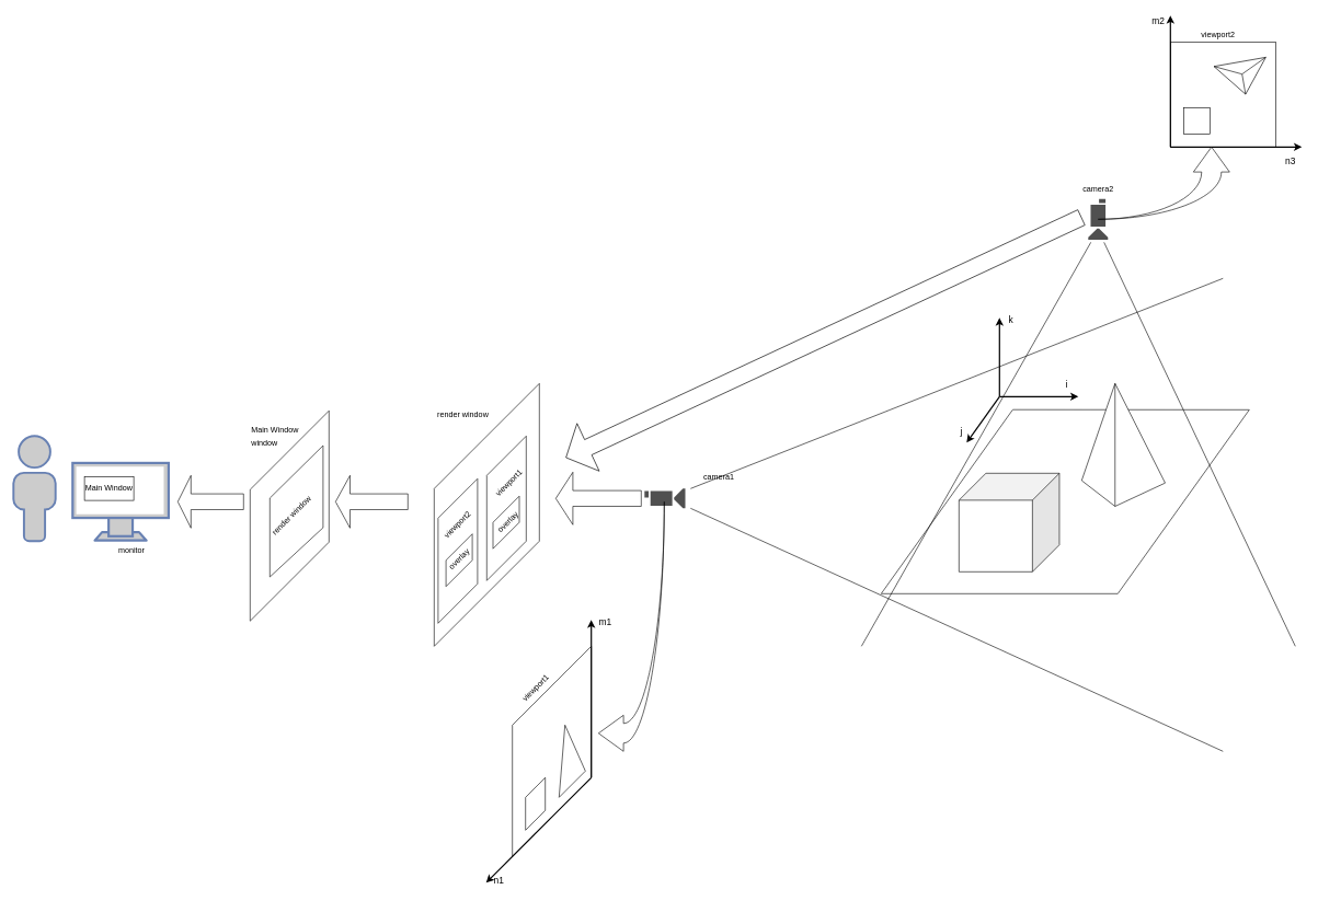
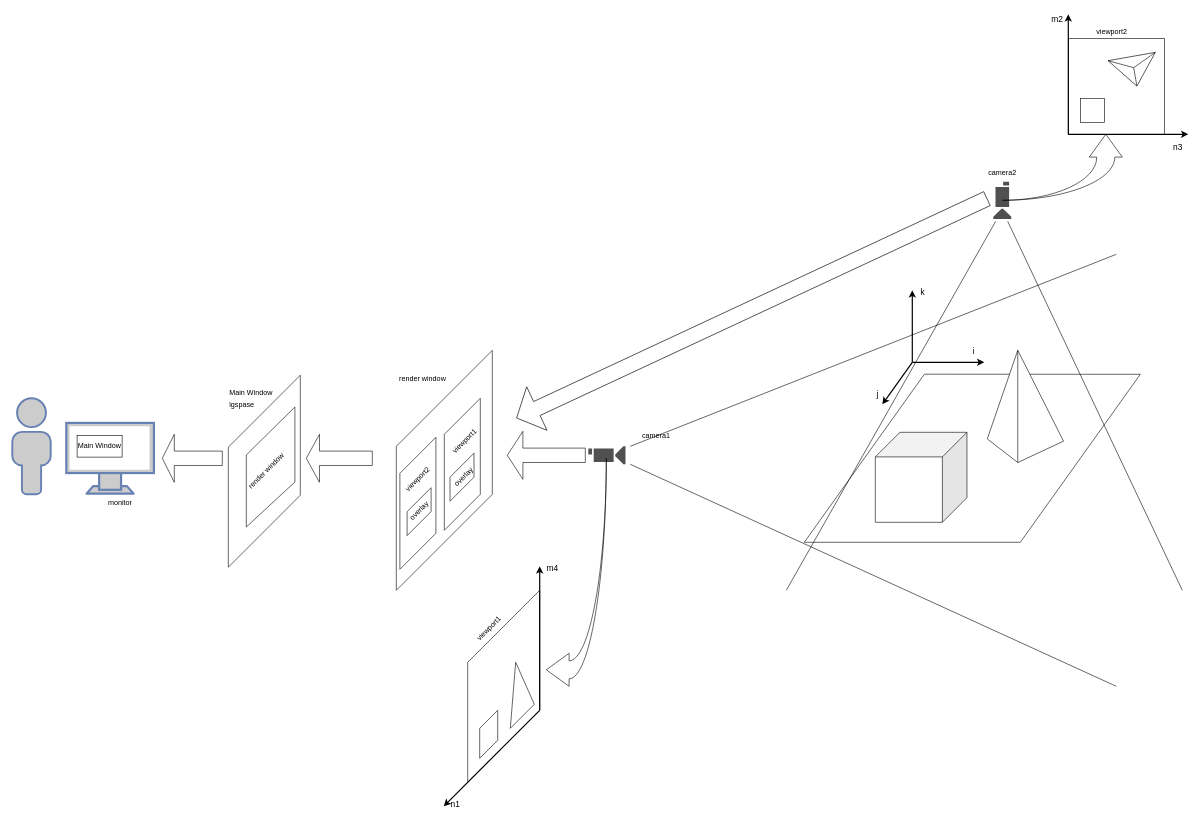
- <mxCell id="77" value="window" style="text;html=1;resizable=0;points=[];autosize=1;align=left;verticalAlign=top;spacingTop=-4;" vertex="1" parent="65"><mxGeometry y="39.5" width="60" height="20" as="geometry" /></mxCell>
+ <mxCell id="77" value="lgspase" style="text;html=1;resizable=0;points=[];autosize=1;align=left;verticalAlign=top;spacingTop=-4;" vertex="1" parent="65"><mxGeometry y="39.5" width="60" height="20" as="geometry" /></mxCell>
- <mxCell id="96" value="m1" style="text;html=1;resizable=0;points=[];autosize=1;align=left;verticalAlign=top;spacingTop=-4;fontSize=14;" vertex="1" parent="1"><mxGeometry x="909" y="934.5" width="30" height="20" as="geometry" /></mxCell>
+ <mxCell id="96" value="m4" style="text;html=1;resizable=0;points=[];autosize=1;align=left;verticalAlign=top;spacingTop=-4;fontSize=14;" vertex="1" parent="1"><mxGeometry x="909" y="934.5" width="30" height="20" as="geometry" /></mxCell>
